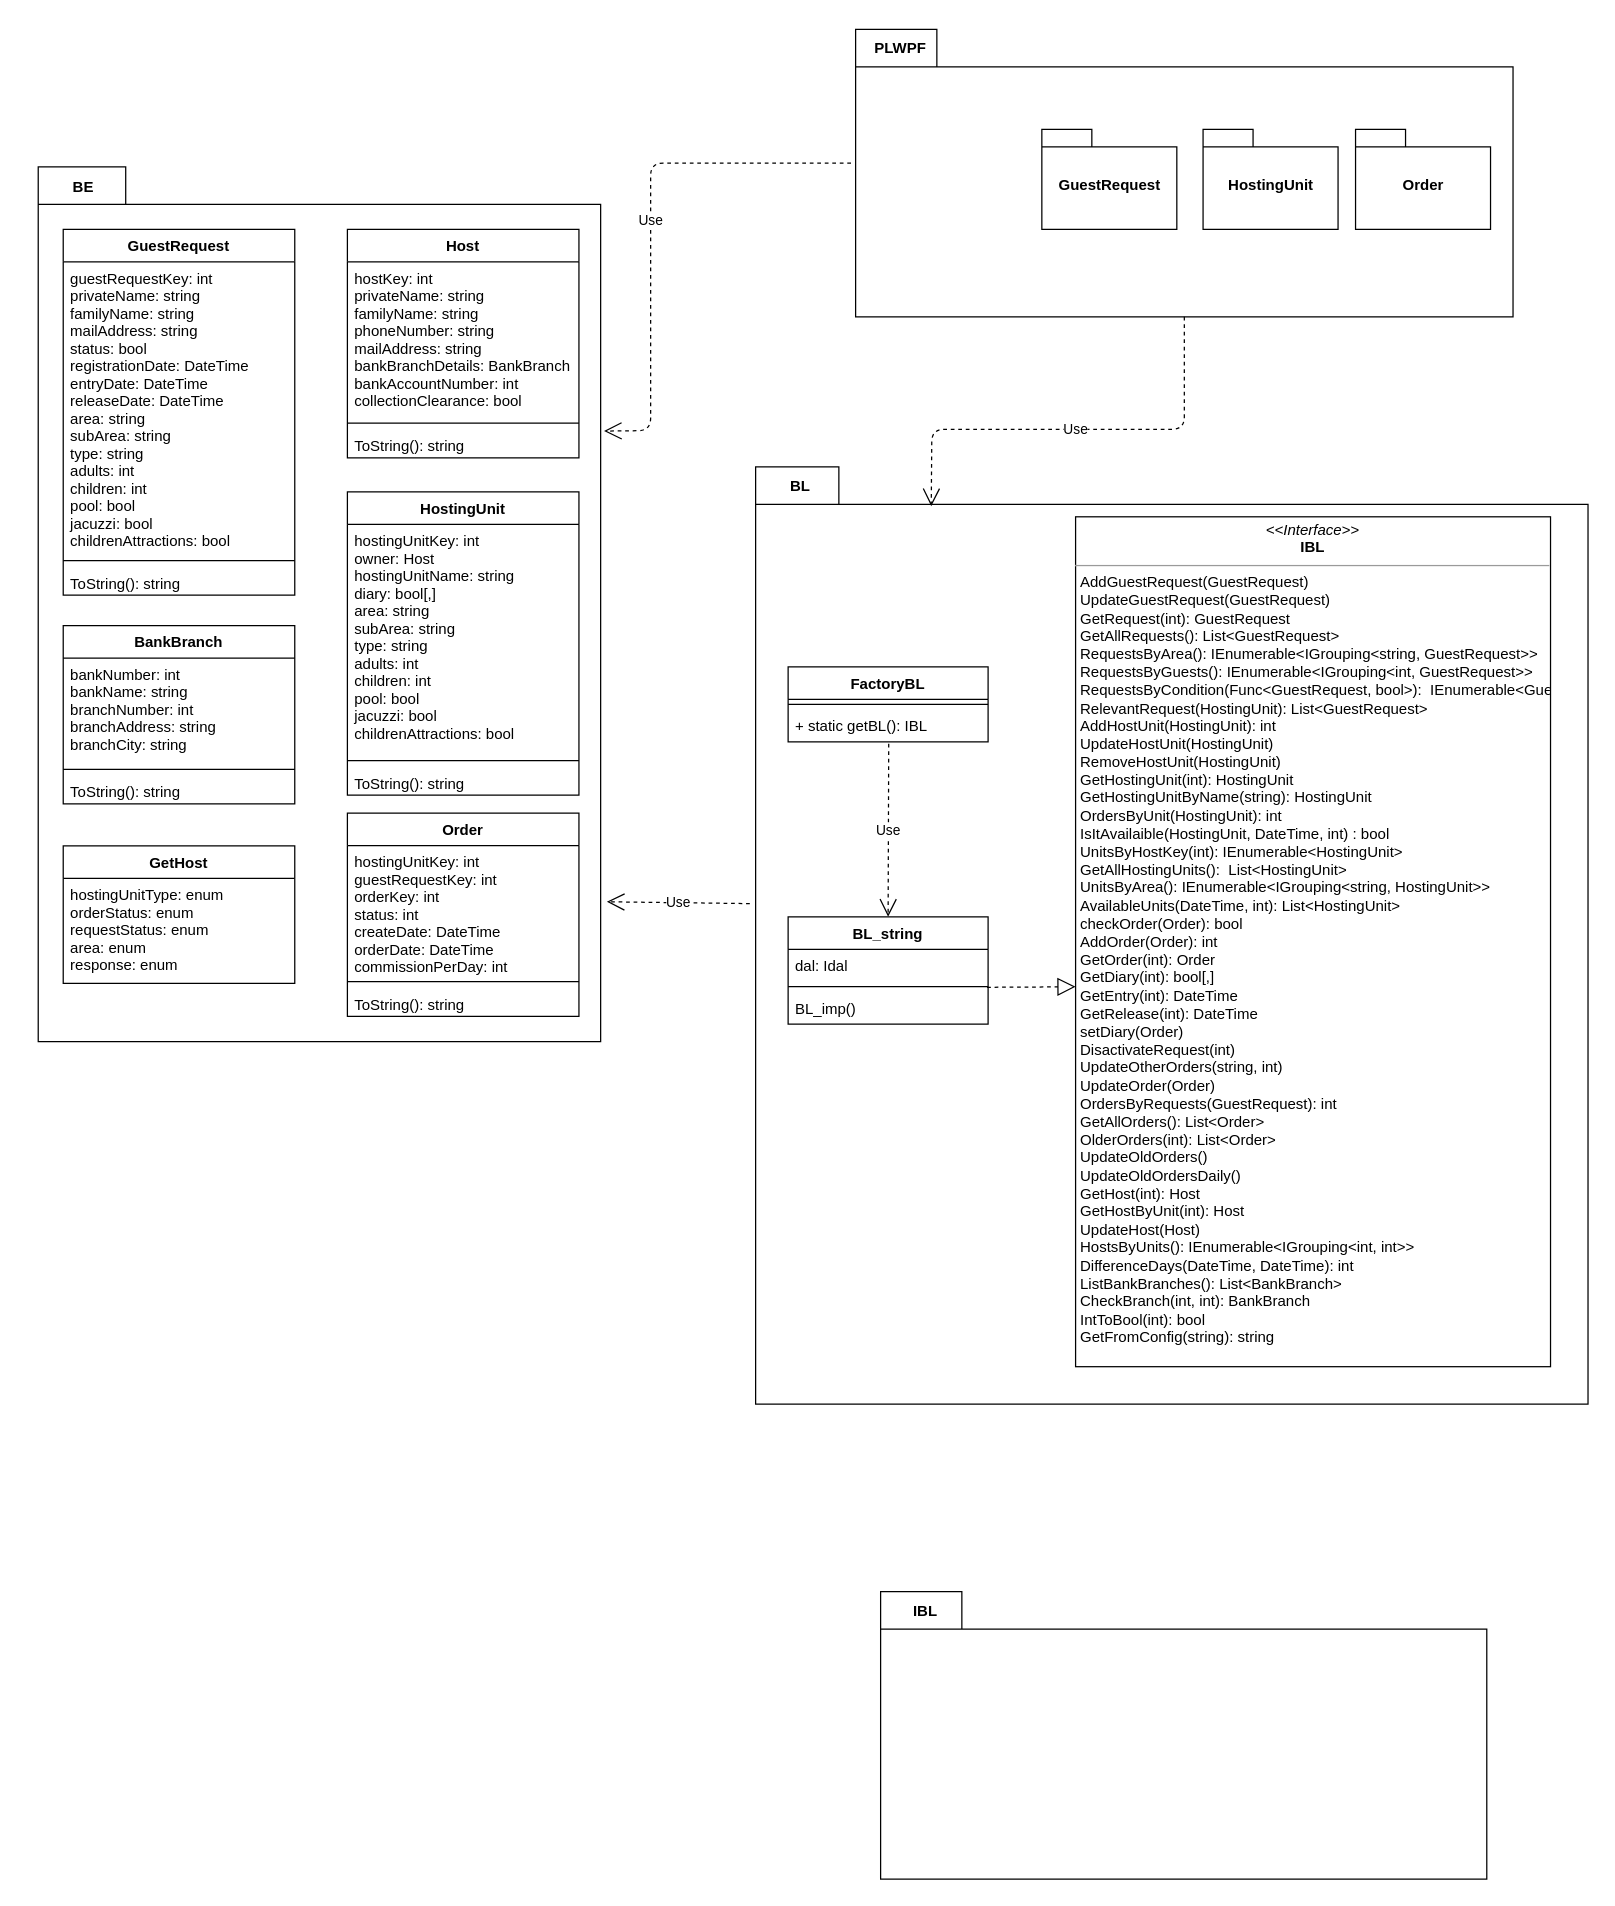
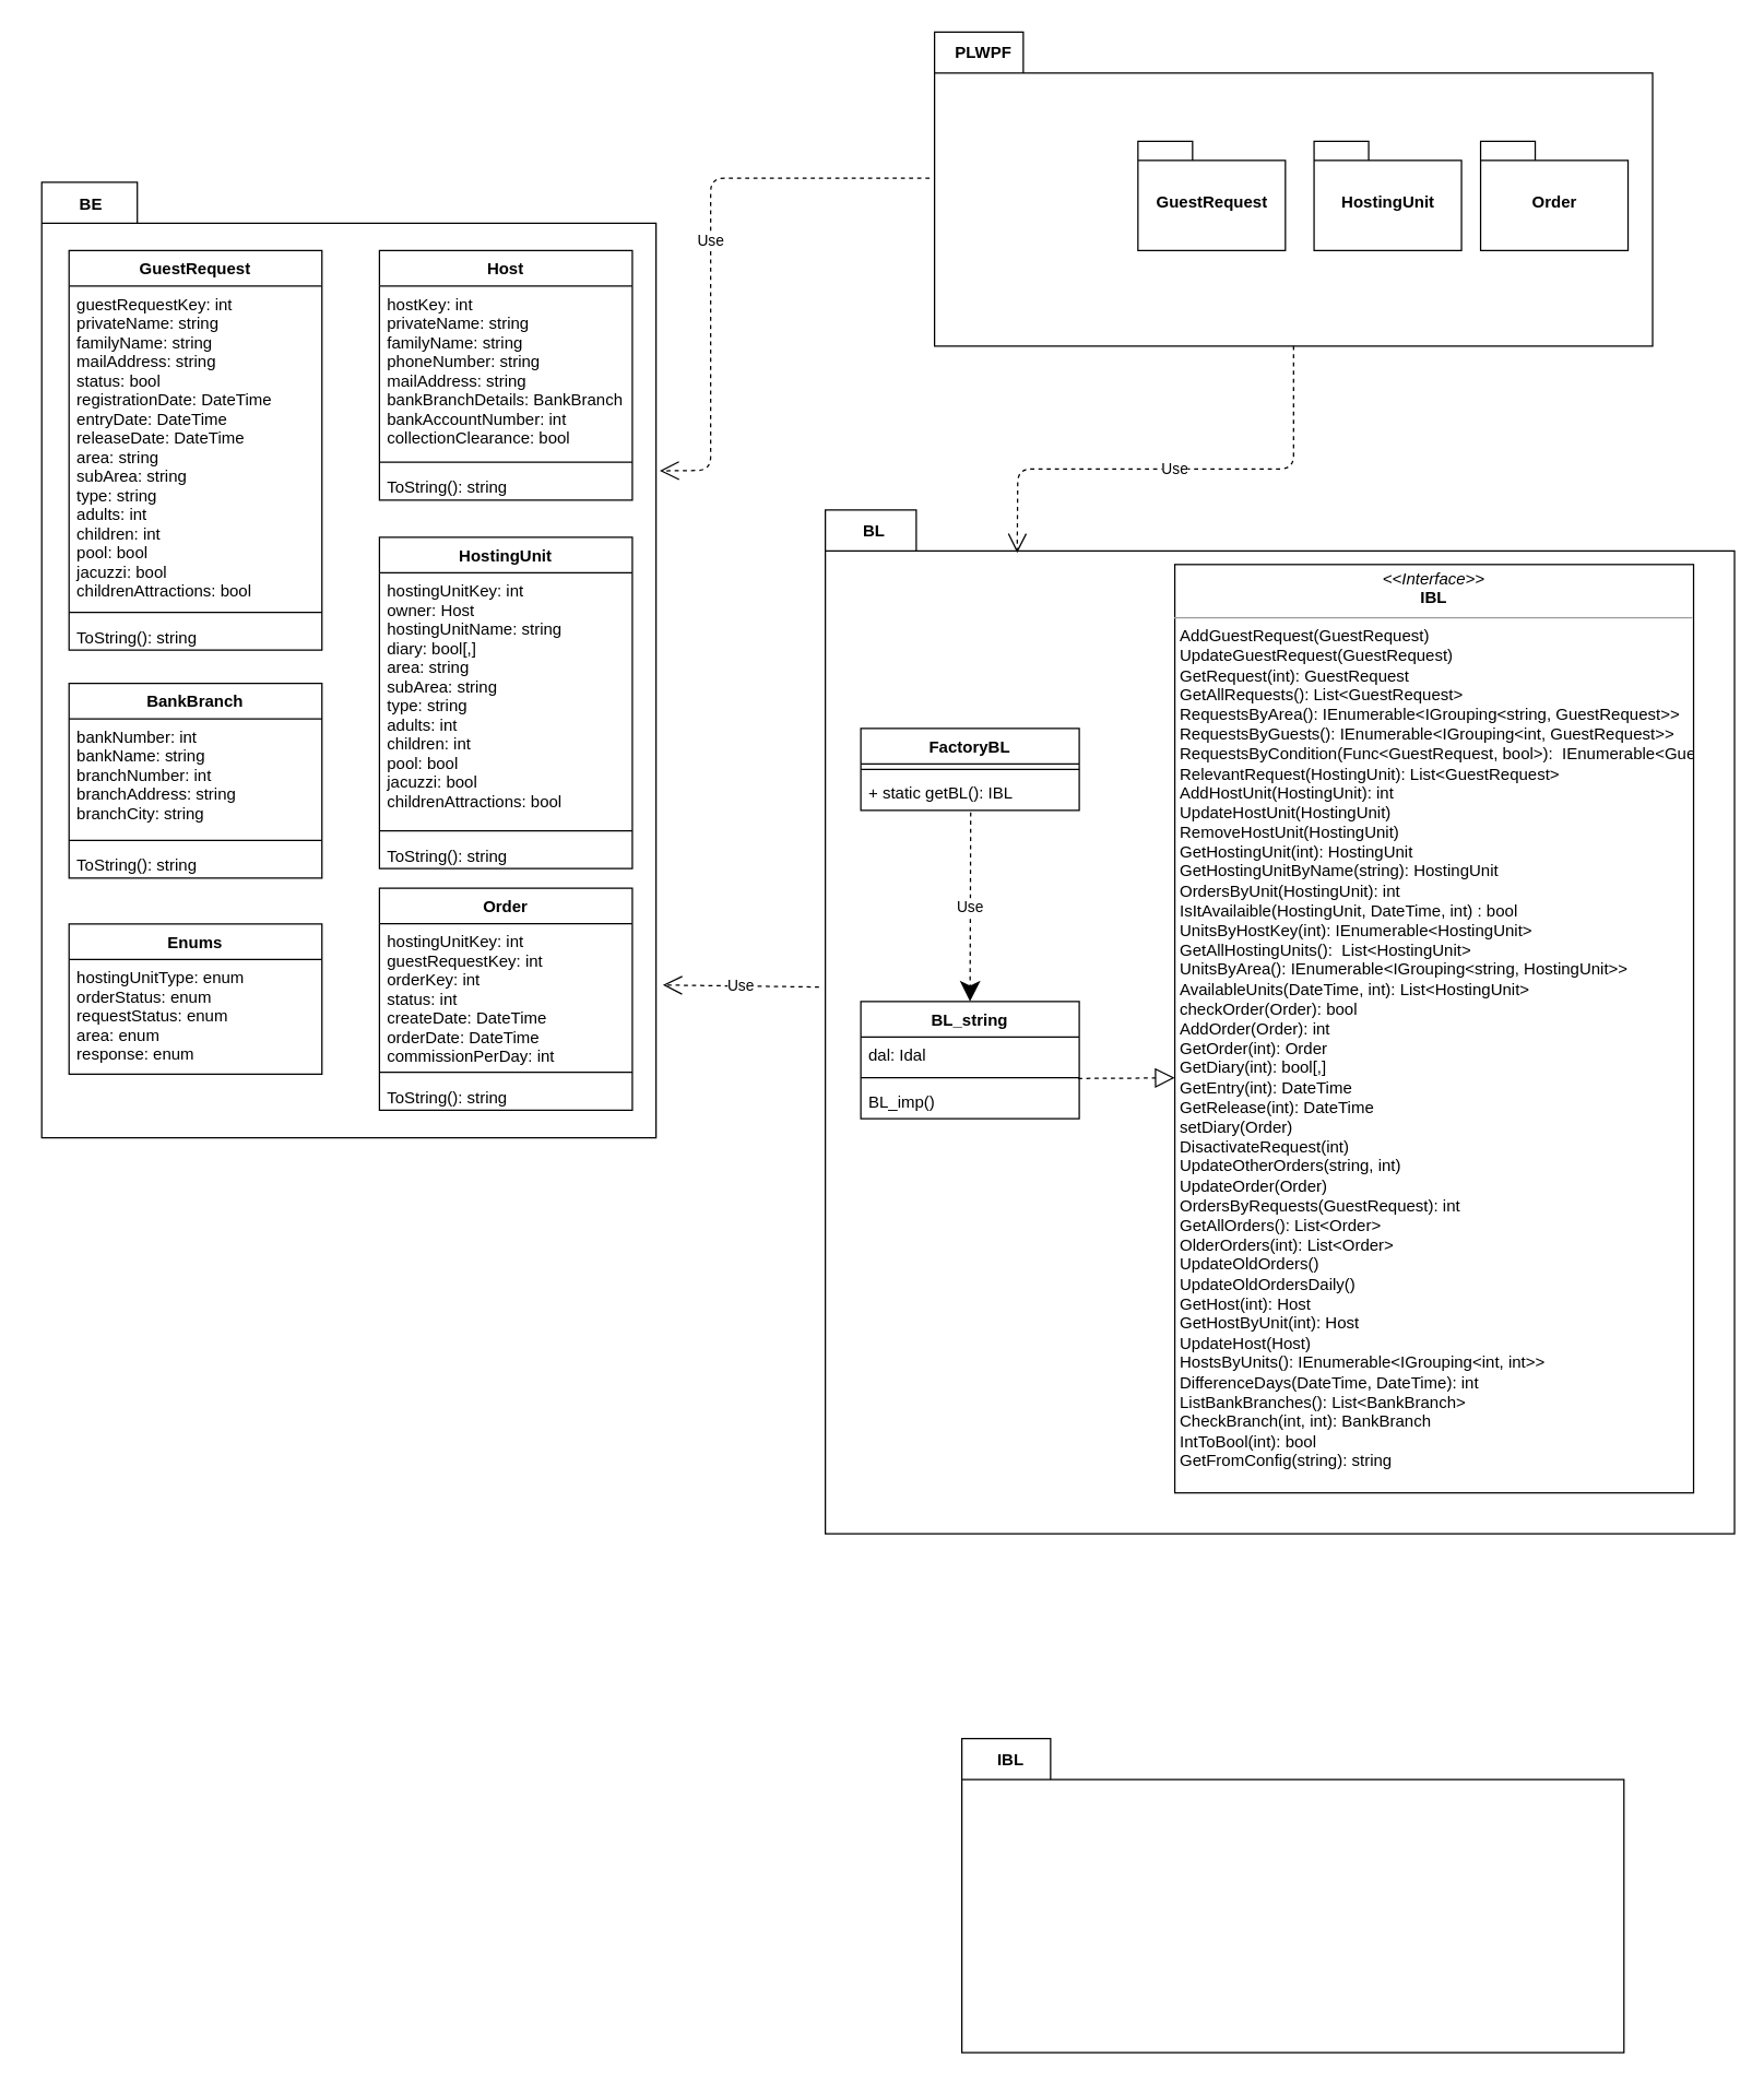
- <mxCell id="47" value="GetHost" style="swimlane;fontStyle=1;align=center;verticalAlign=top;childLayout=stackLayout;horizontal=1;startSize=26;horizontalStack=0;resizeParent=1;resizeParentMax=0;resizeLast=0;collapsible=1;marginBottom=0;" parent="1" vertex="1"><mxGeometry x="49.998" y="676.38" width="185.26" height="110" as="geometry" /></mxCell>
+ <mxCell id="47" value="Enums" style="swimlane;fontStyle=1;align=center;verticalAlign=top;childLayout=stackLayout;horizontal=1;startSize=26;horizontalStack=0;resizeParent=1;resizeParentMax=0;resizeLast=0;collapsible=1;marginBottom=0;" parent="1" vertex="1"><mxGeometry x="49.998" y="676.38" width="185.26" height="110" as="geometry" /></mxCell>
- <mxCell id="16" value="Use" style="endArrow=open;endSize=12;dashed=1;html=1;exitX=0.503;exitY=1.063;exitDx=0;exitDy=0;exitPerimeter=0;entryX=0.5;entryY=0;entryDx=0;entryDy=0;" edge="1" parent="8" source="13" target="17"><mxGeometry width="160" relative="1" as="geometry"><mxPoint x="60" y="320" as="sourcePoint" /><mxPoint x="110" y="363" as="targetPoint" /></mxGeometry></mxCell>
+ <mxCell id="16" value="Use" style="endArrow=classic;endSize=12;dashed=1;html=1;exitX=0.503;exitY=1.063;exitDx=0;exitDy=0;exitPerimeter=0;entryX=0.5;entryY=0;entryDx=0;entryDy=0;" edge="1" parent="8" source="13" target="17"><mxGeometry width="160" relative="1" as="geometry"><mxPoint x="60" y="320" as="sourcePoint" /><mxPoint x="110" y="363" as="targetPoint" /></mxGeometry></mxCell>
